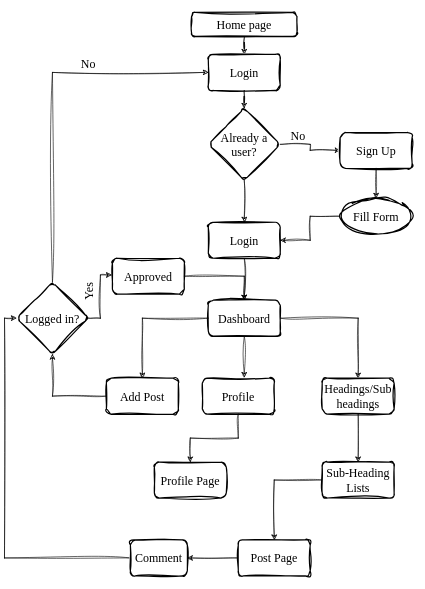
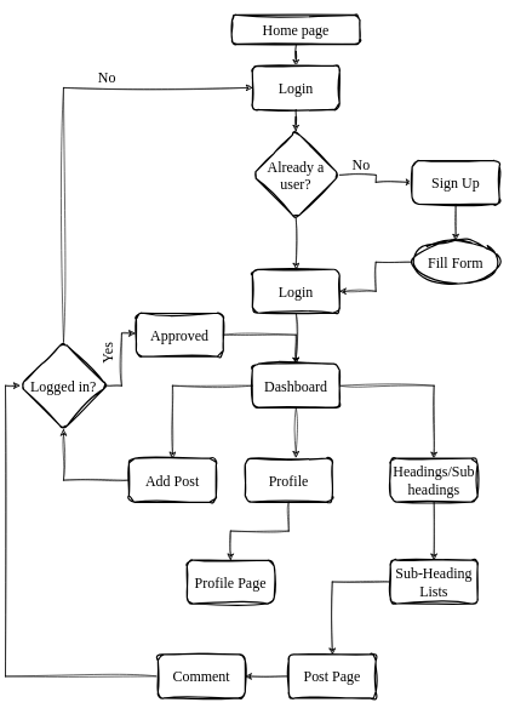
- <mxCell id="39" value="Comment" style="whiteSpace=wrap;html=1;fontSize=20;fontFamily=Garamond;rounded=1;arcSize=14;strokeWidth=2;fontStyle=0;sketch=1;curveFitting=1;jiggle=2;labelBackgroundColor=none;" vertex="1" parent="1"><mxGeometry x="210" y="900" width="95" height="60" as="geometry" /></mxCell>
+ <mxCell id="39" value="Comment" style="whiteSpace=wrap;html=1;fontSize=20;fontFamily=Garamond;rounded=1;arcSize=14;strokeWidth=2;fontStyle=0;sketch=1;curveFitting=1;jiggle=2;labelBackgroundColor=none;" vertex="1" parent="1"><mxGeometry x="210" y="900" width="120" height="60" as="geometry" /></mxCell>
